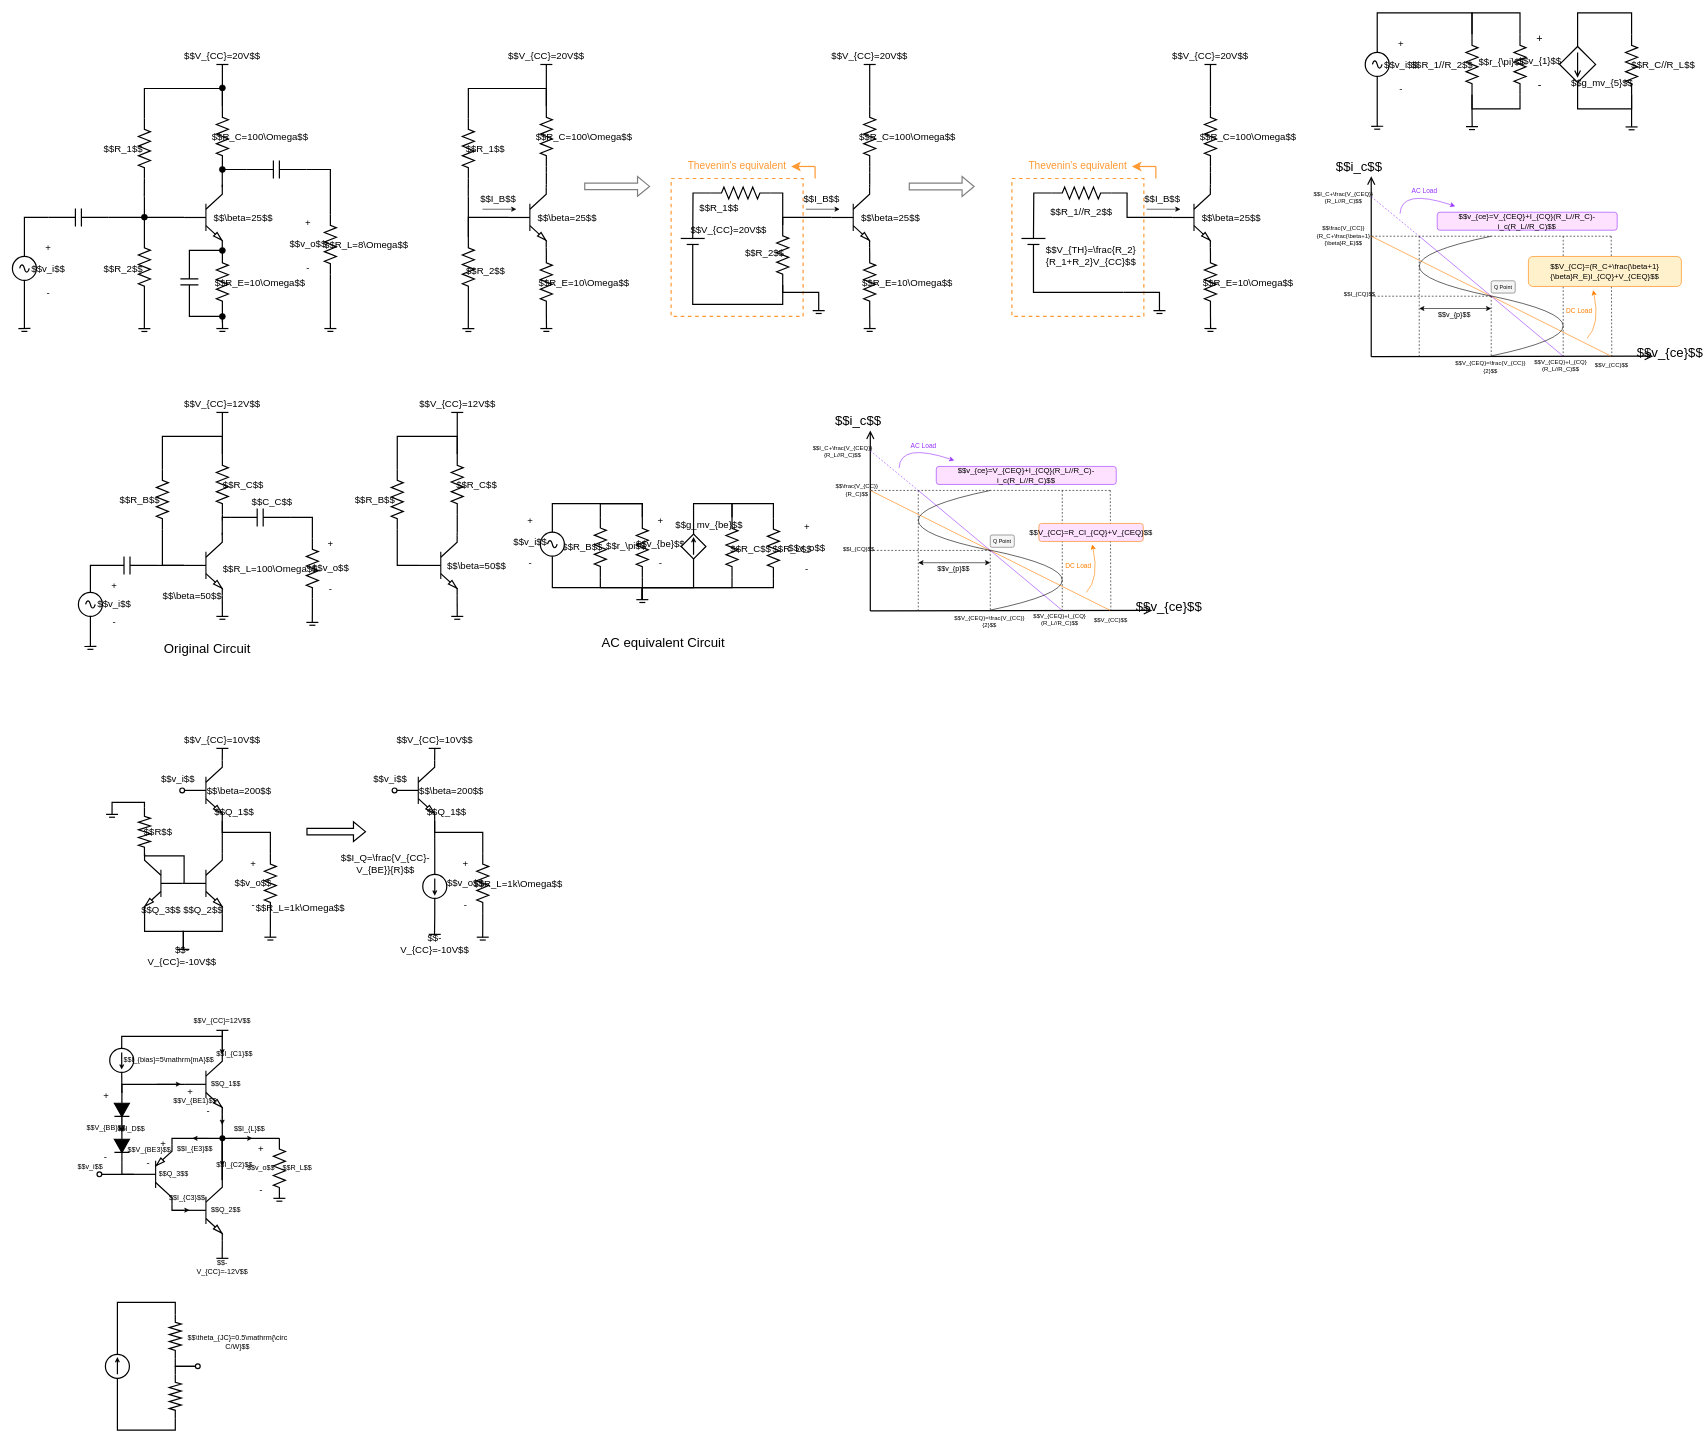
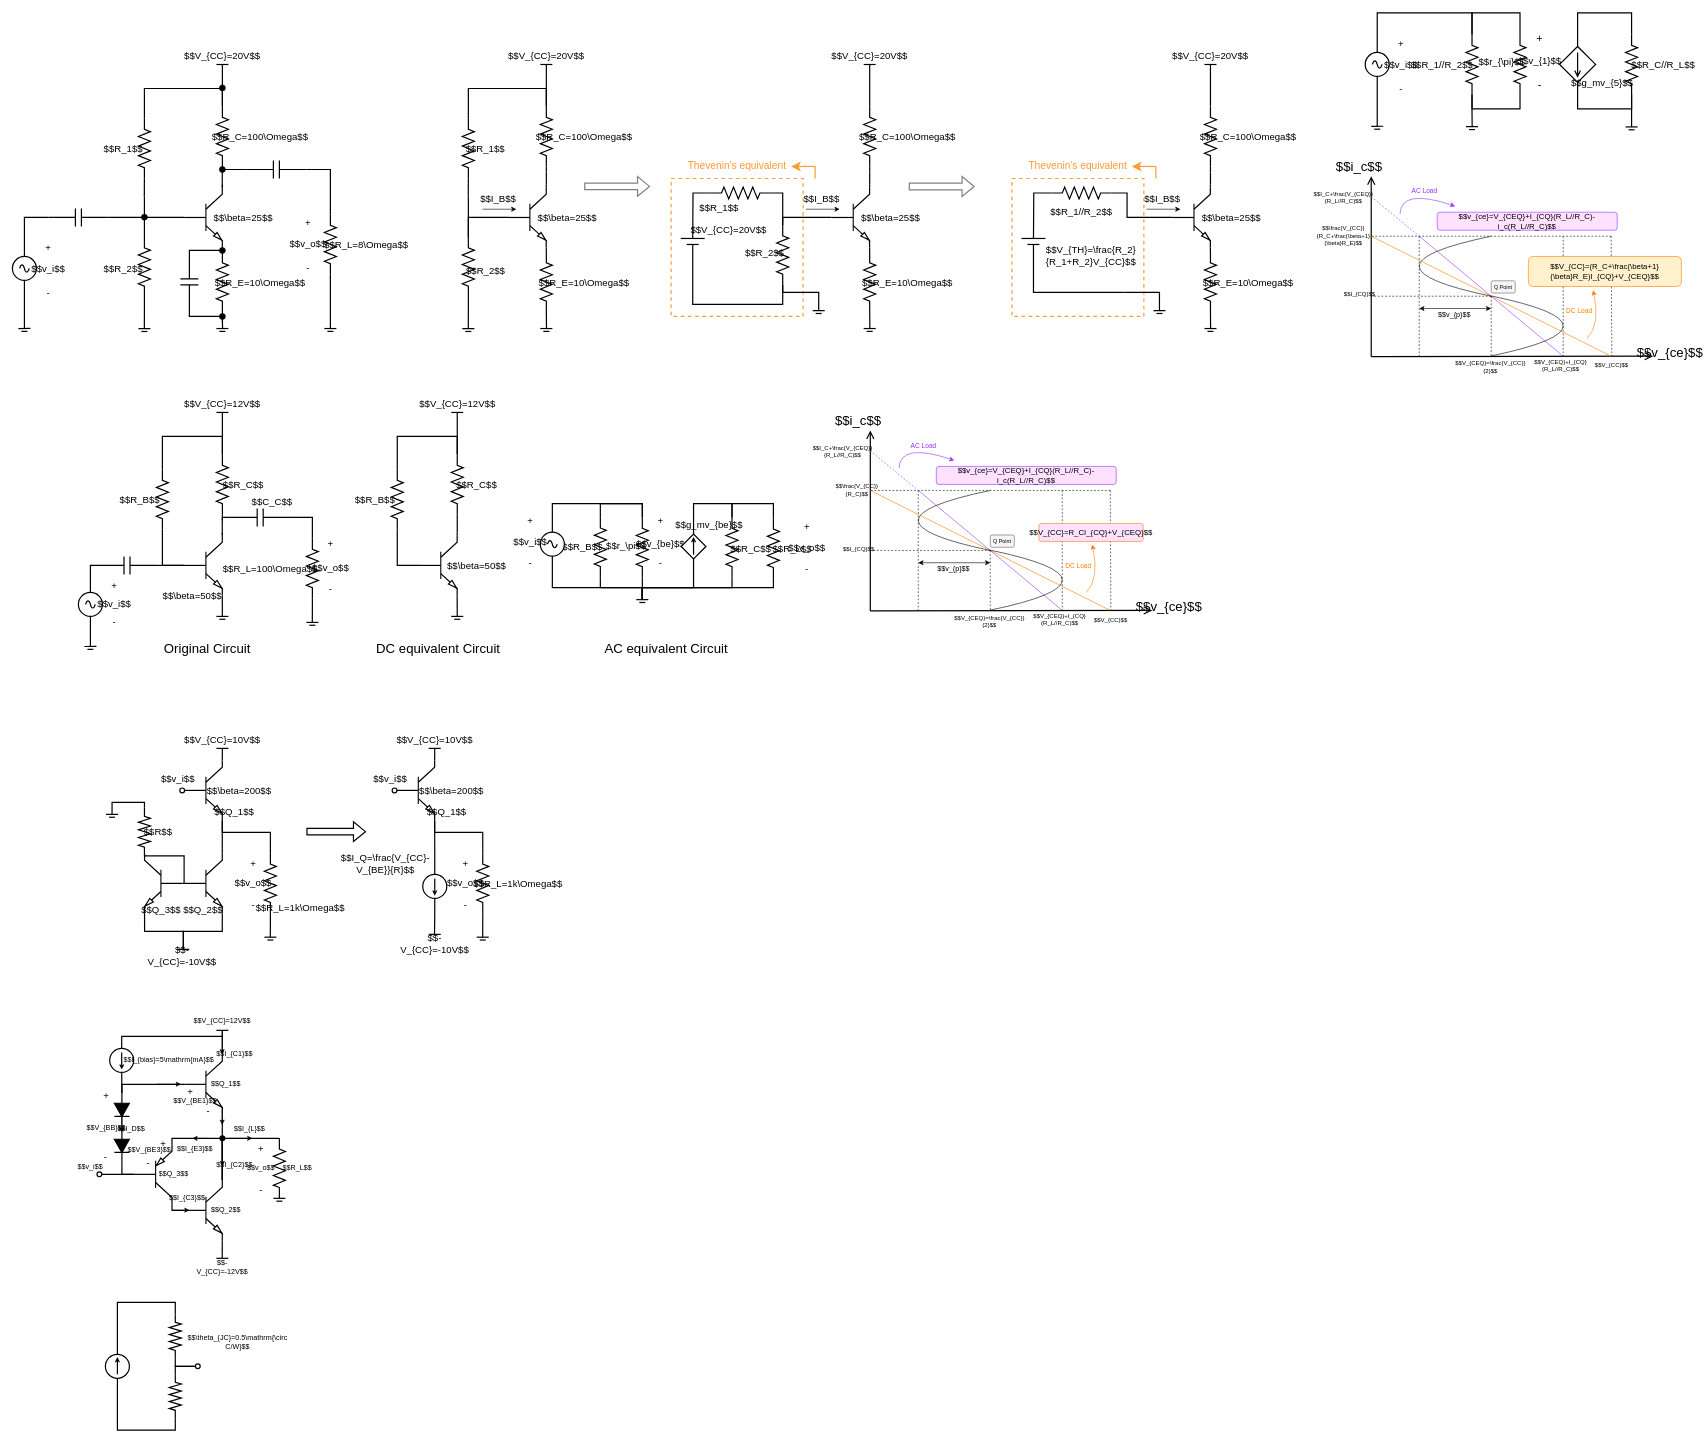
- <mxCell id="273" value="AC equivalent Circuit" style="text;html=1;align=center;verticalAlign=middle;whiteSpace=wrap;rounded=0;fontSize=22;" vertex="1" parent="1"><mxGeometry x="995" y="1057" width="220" height="30" as="geometry" /></mxCell>
+ <mxCell id="273" value="AC equivalent Circuit" style="text;html=1;align=center;verticalAlign=middle;whiteSpace=wrap;rounded=0;fontSize=22;" vertex="1" parent="1"><mxGeometry x="1000" y="1067" width="220" height="30" as="geometry" /></mxCell>
+ <mxCell id="272" value="DC equivalent Circuit" style="text;html=1;align=center;verticalAlign=middle;whiteSpace=wrap;rounded=0;fontSize=22;" vertex="1" parent="1"><mxGeometry x="619.5" y="1067" width="220" height="30" as="geometry" /></mxCell>
